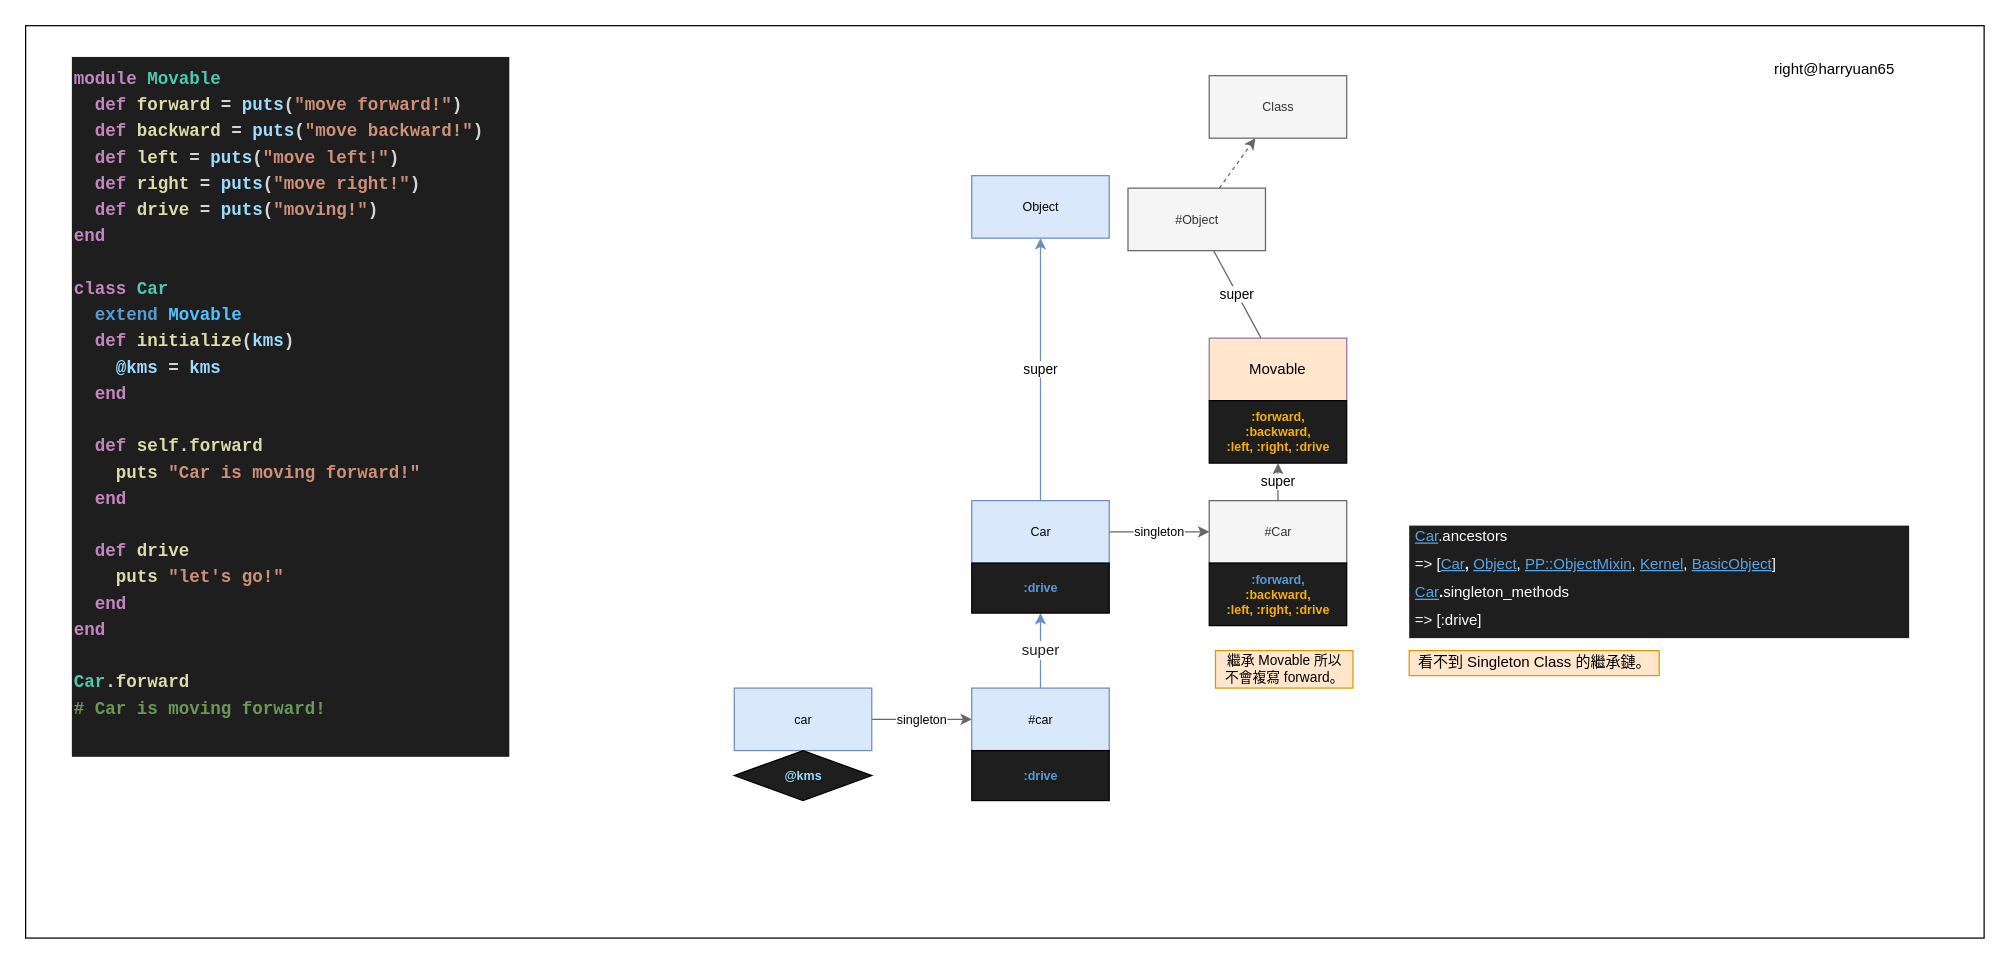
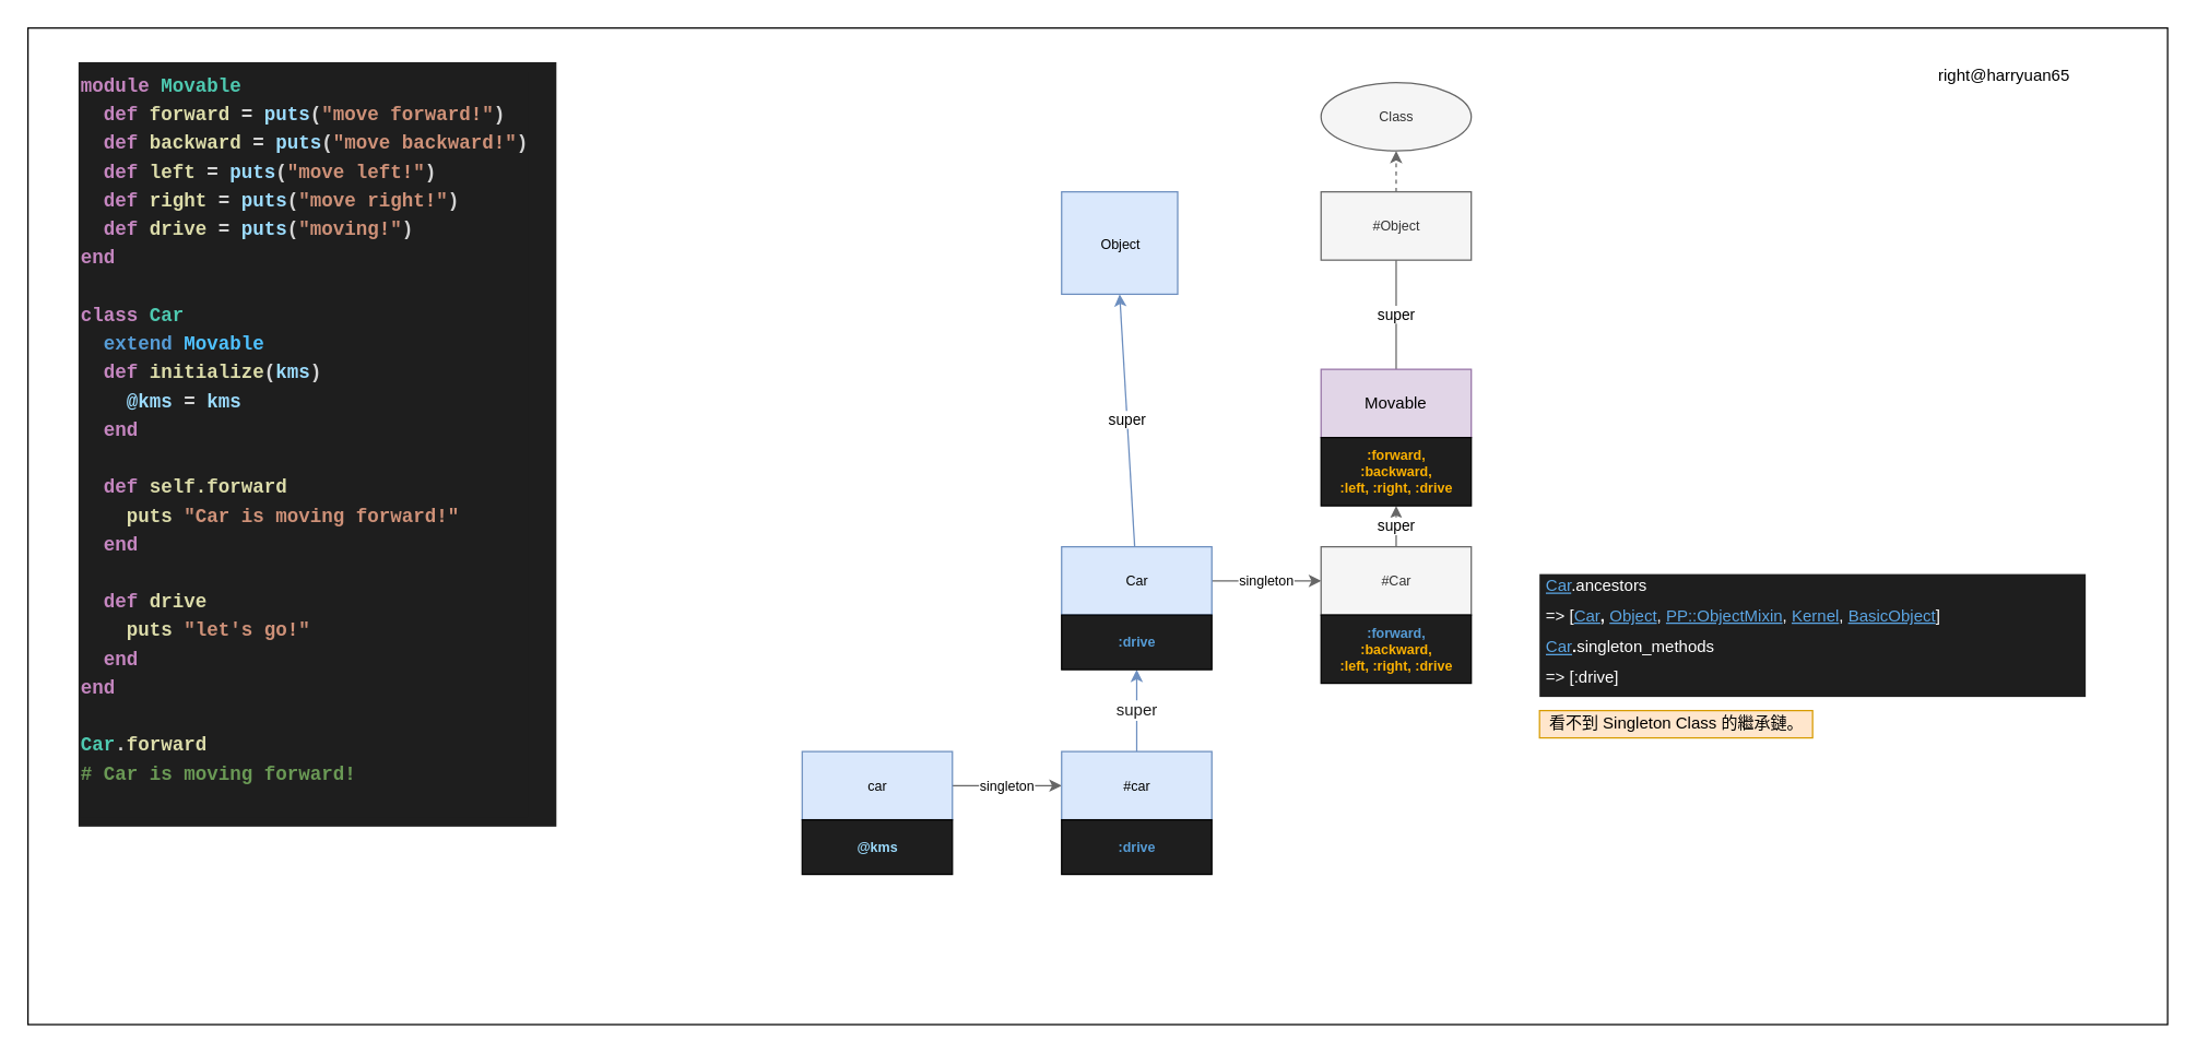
- <mxCell id="6" value="Class" style="html=1;fontSize=10;fillColor=#f5f5f5;fontColor=#333333;strokeColor=#666666;" parent="1" vertex="1"><mxGeometry x="967" y="60" width="110" height="50" as="geometry" /></mxCell>
+ <mxCell id="6" value="Class" style="ellipse;html=1;fontSize=10;fillColor=#f5f5f5;fontColor=#333333;strokeColor=#666666;" parent="1" vertex="1"><mxGeometry x="967" y="60" width="110" height="50" as="geometry" /></mxCell>
- <mxCell id="3" value="Object" style="html=1;fontSize=10;fillColor=#dae8fc;strokeColor=#6c8ebf;" parent="1" vertex="1"><mxGeometry x="777" y="140" width="110" height="50" as="geometry" /></mxCell>
+ <mxCell id="3" value="Object" style="html=1;fontSize=10;fillColor=#dae8fc;strokeColor=#6c8ebf;" parent="1" vertex="1"><mxGeometry x="777" y="140" width="85" height="75" as="geometry" /></mxCell>
- <mxCell id="5" value="&lt;span style=&quot;font-weight: normal&quot;&gt;#&lt;span&gt;Object&lt;/span&gt;&lt;/span&gt;" style="html=1;fontSize=10;fontStyle=1;fillColor=#f5f5f5;fontColor=#333333;strokeColor=#666666;" parent="1" vertex="1"><mxGeometry x="902" y="150" width="110" height="50" as="geometry" /></mxCell>
+ <mxCell id="5" value="&lt;span style=&quot;font-weight: normal&quot;&gt;#&lt;span&gt;Object&lt;/span&gt;&lt;/span&gt;" style="html=1;fontSize=10;fontStyle=1;fillColor=#f5f5f5;fontColor=#333333;strokeColor=#666666;" parent="1" vertex="1"><mxGeometry x="967" y="140" width="110" height="50" as="geometry" /></mxCell>
- <mxCell id="22" value="Movable" style="whiteSpace=wrap;html=1;fillColor=#ffe6cc;strokeColor=#9673a6;" parent="1" vertex="1"><mxGeometry x="967" y="270" width="110" height="50" as="geometry" /></mxCell>
+ <mxCell id="22" value="Movable" style="whiteSpace=wrap;html=1;fillColor=#e1d5e7;strokeColor=#9673a6;" parent="1" vertex="1"><mxGeometry x="967" y="270" width="110" height="50" as="geometry" /></mxCell>
- <mxCell id="27" value="繼承 Movable 所以&lt;br style=&quot;font-size: 11px;&quot;&gt;不會複寫 forward。" style="text;html=1;align=center;verticalAlign=middle;resizable=0;points=[];autosize=1;strokeColor=#d79b00;fillColor=#ffe6cc;fontSize=11;" parent="1" vertex="1"><mxGeometry x="972" y="520" width="110" height="30" as="geometry" /></mxCell>
- <mxCell id="18" value="&lt;font color=&quot;#9cdcfe&quot;&gt;@kms&lt;/font&gt;" style="rhombus;html=1;fontSize=10;fillColor=#1E1E1E;fontStyle=1;" parent="1" vertex="1"><mxGeometry x="587" y="600" width="110" height="40" as="geometry" /></mxCell>
+ <mxCell id="18" value="&lt;font color=&quot;#9cdcfe&quot;&gt;@kms&lt;/font&gt;" style="html=1;fontSize=10;fillColor=#1E1E1E;fontStyle=1" parent="1" vertex="1"><mxGeometry x="587" y="600" width="110" height="40" as="geometry" /></mxCell>
